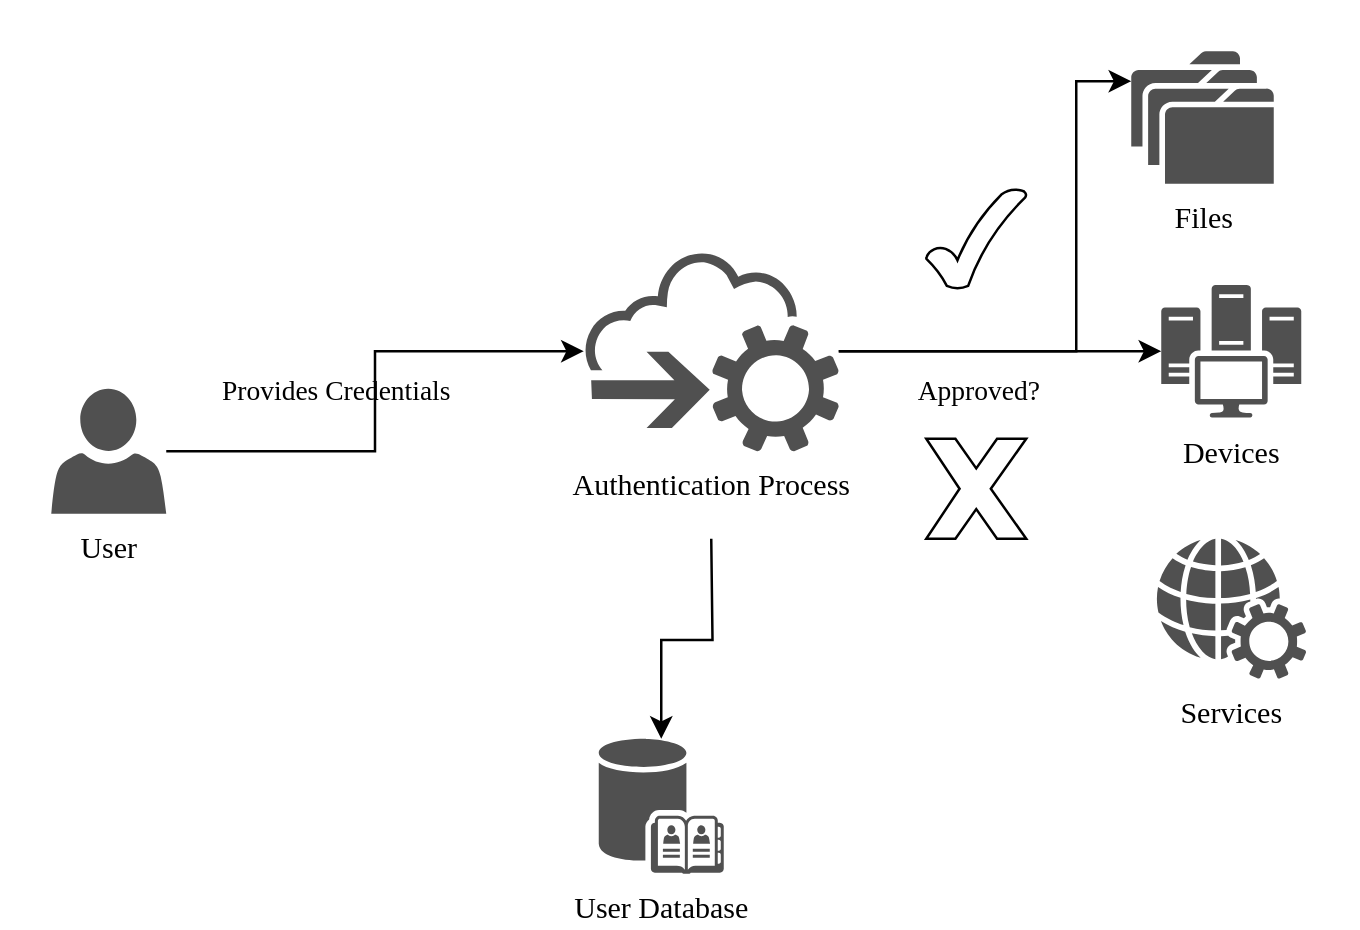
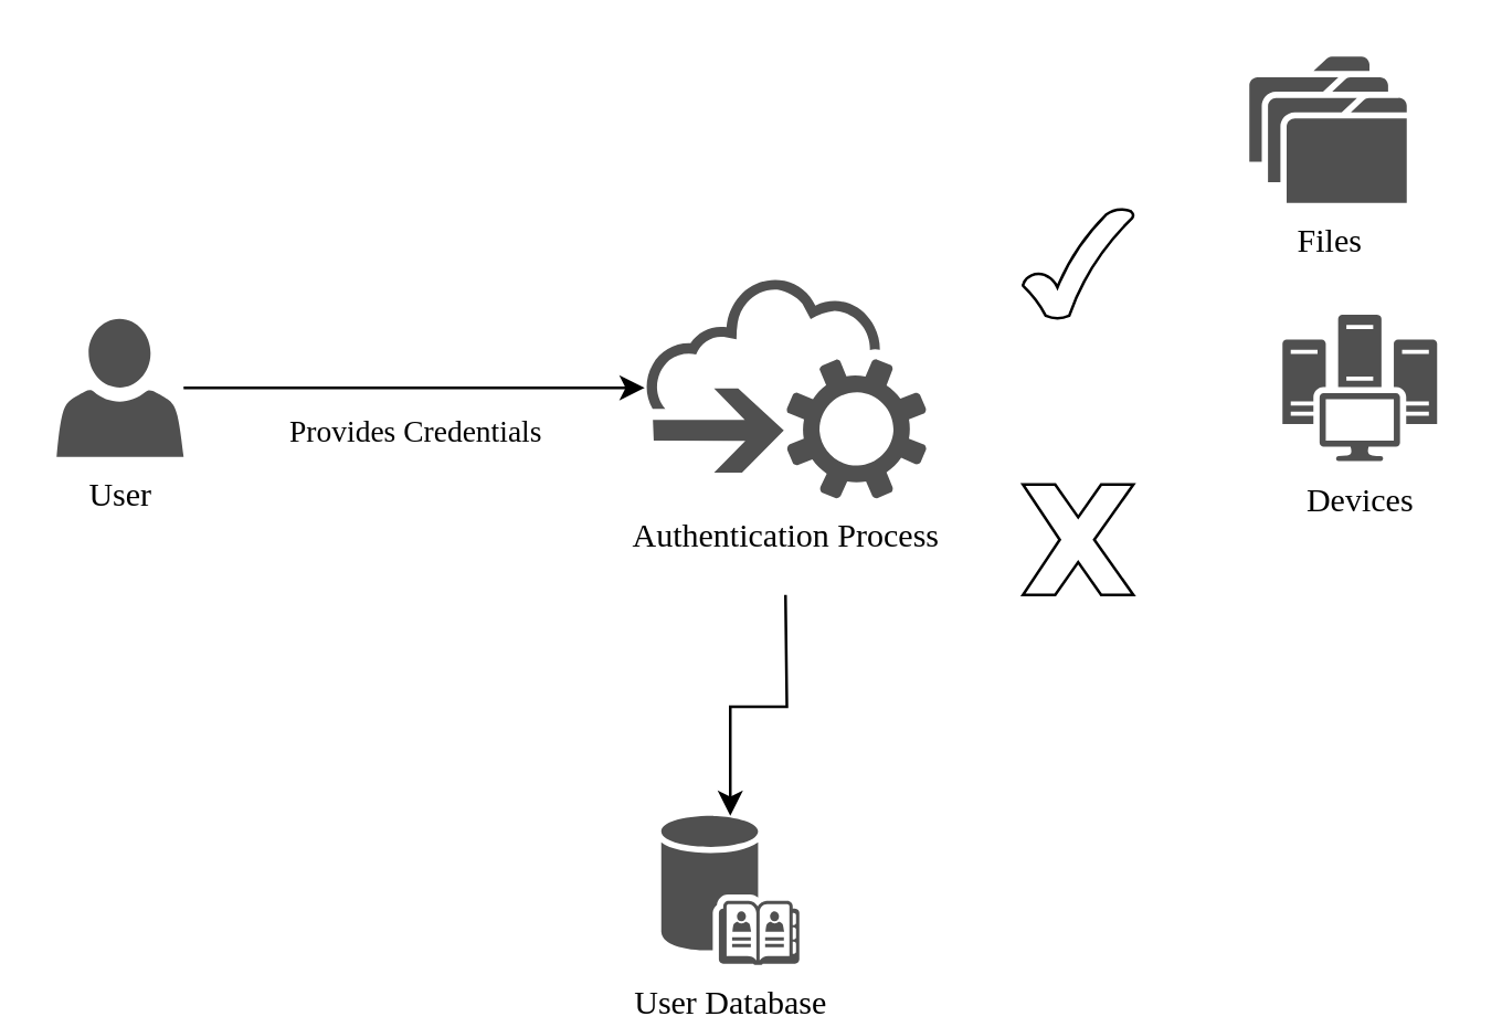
- <mxCell id="8" style="edgeStyle=orthogonalEdgeStyle;rounded=0;orthogonalLoop=1;jettySize=auto;html=1;fontFamily=JetBrains Mono;" edge="1" parent="1" source="9" target="13"><mxGeometry relative="1" as="geometry"><Array as="points"><mxPoint x="430" y="140" /><mxPoint x="430" y="32" /></Array></mxGeometry></mxCell>
- <mxCell id="6" style="edgeStyle=orthogonalEdgeStyle;rounded=0;orthogonalLoop=1;jettySize=auto;html=1;fontFamily=JetBrains Mono;" edge="1" parent="1" source="9" target="12"><mxGeometry relative="1" as="geometry" /></mxCell>
- <mxCell id="7" value="&lt;font face=&quot;JetBrains Mono&quot;&gt;Approved?&lt;/font&gt;" style="edgeLabel;html=1;align=center;verticalAlign=middle;resizable=0;points=[];labelBackgroundColor=none;" vertex="1" connectable="0" parent="6"><mxGeometry x="0.752" y="1" relative="1" as="geometry"><mxPoint x="-58" y="16" as="offset" /></mxGeometry></mxCell>
- <mxCell id="4" value="User" style="sketch=0;pointerEvents=1;shadow=0;dashed=0;html=1;strokeColor=none;fillColor=#505050;labelPosition=center;verticalLabelPosition=bottom;verticalAlign=top;outlineConnect=0;align=center;shape=mxgraph.office.users.user;fontFamily=JetBrains Mono;" vertex="1" parent="1"><mxGeometry x="20" y="155" width="46" height="50" as="geometry" /></mxCell>
+ <mxCell id="4" value="User" style="sketch=0;pointerEvents=1;shadow=0;dashed=0;html=1;strokeColor=none;fillColor=#505050;labelPosition=center;verticalLabelPosition=bottom;verticalAlign=top;outlineConnect=0;align=center;shape=mxgraph.office.users.user;fontFamily=JetBrains Mono;" vertex="1" parent="1"><mxGeometry x="20" y="115" width="46" height="50" as="geometry" /></mxCell>
- <mxCell id="11" value="Services" style="sketch=0;pointerEvents=1;shadow=0;dashed=0;html=1;strokeColor=none;fillColor=#505050;labelPosition=center;verticalLabelPosition=bottom;verticalAlign=top;outlineConnect=0;align=center;shape=mxgraph.office.services.web_services;fontFamily=JetBrains Mono;" vertex="1" parent="1"><mxGeometry x="462" y="215" width="60" height="56" as="geometry" /></mxCell>
